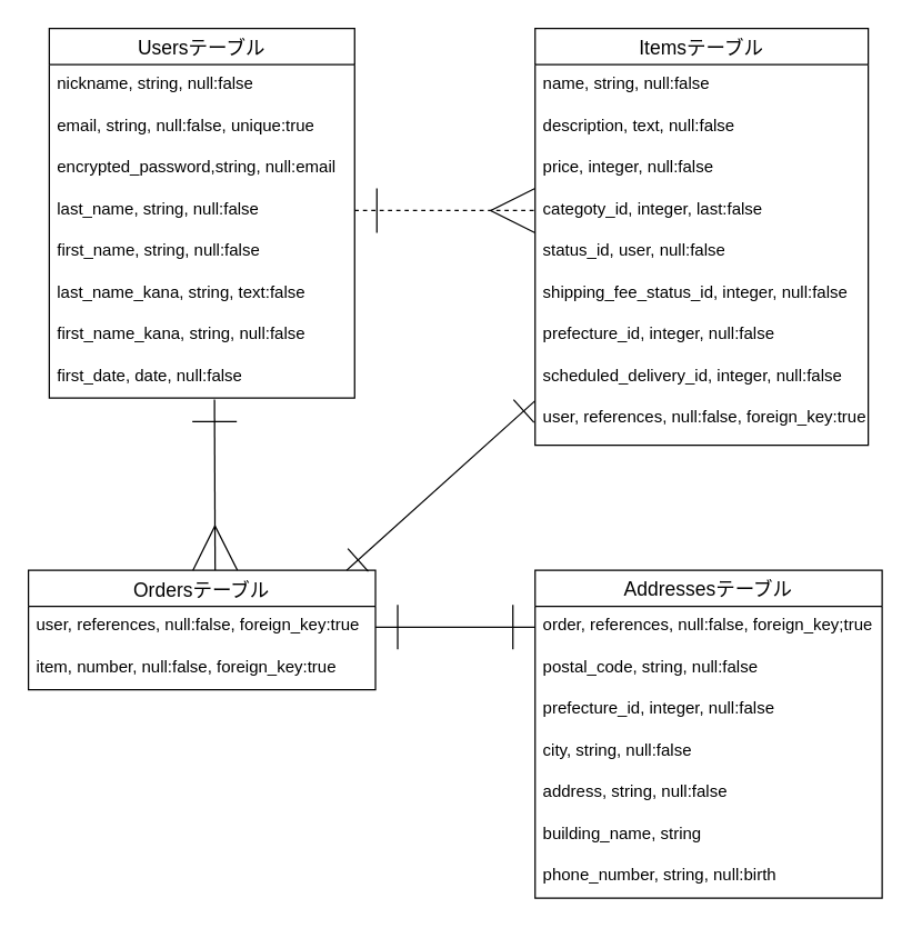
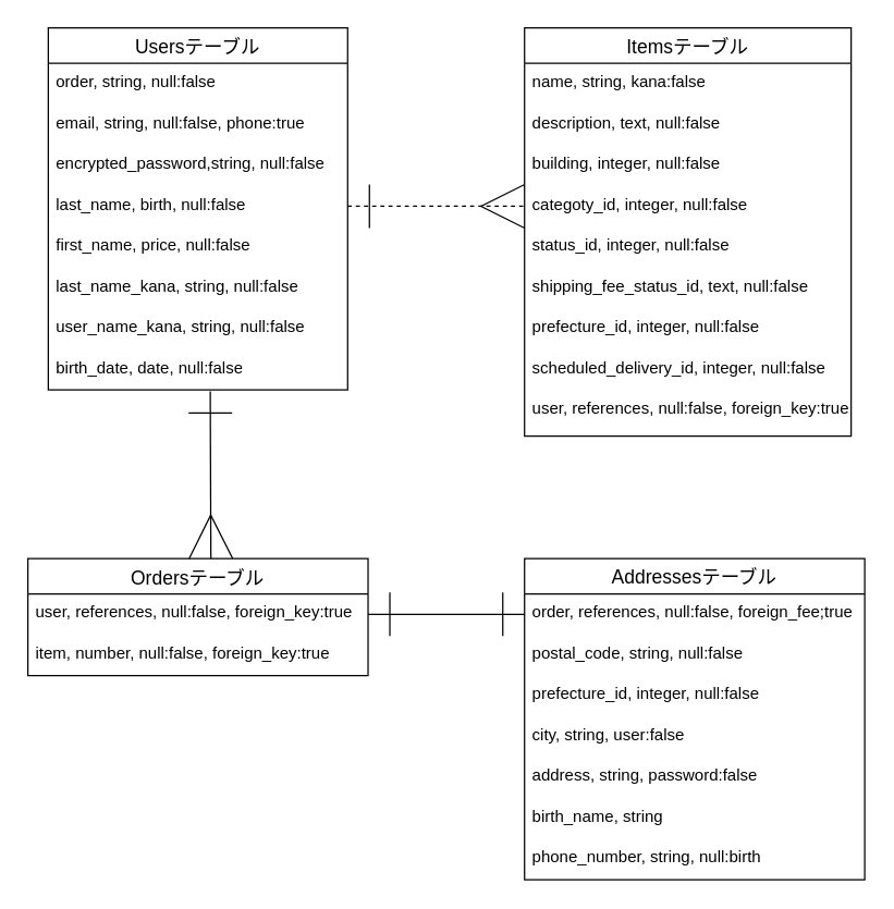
- <mxCell id="4" value="nickname, string, null:false" style="text;strokeColor=none;fillColor=none;spacingLeft=4;spacingRight=4;overflow=hidden;rotatable=0;points=[[0,0.5],[1,0.5]];portConstraint=eastwest;fontSize=12;whiteSpace=wrap;html=1;" parent="3" vertex="1"><mxGeometry y="26" width="220" height="30" as="geometry" /></mxCell>
+ <mxCell id="4" value="order, string, null:false" style="text;strokeColor=none;fillColor=none;spacingLeft=4;spacingRight=4;overflow=hidden;rotatable=0;points=[[0,0.5],[1,0.5]];portConstraint=eastwest;fontSize=12;whiteSpace=wrap;html=1;" parent="3" vertex="1"><mxGeometry y="26" width="220" height="30" as="geometry" /></mxCell>
- <mxCell id="14" value="name, string, null:false" style="text;strokeColor=none;fillColor=none;spacingLeft=4;spacingRight=4;overflow=hidden;rotatable=0;points=[[0,0.5],[1,0.5]];portConstraint=eastwest;fontSize=12;whiteSpace=wrap;html=1;" parent="13" vertex="1"><mxGeometry y="26" width="240" height="30" as="geometry" /></mxCell>
+ <mxCell id="14" value="name, string, kana:false" style="text;strokeColor=none;fillColor=none;spacingLeft=4;spacingRight=4;overflow=hidden;rotatable=0;points=[[0,0.5],[1,0.5]];portConstraint=eastwest;fontSize=12;whiteSpace=wrap;html=1;" parent="13" vertex="1"><mxGeometry y="26" width="240" height="30" as="geometry" /></mxCell>
- <mxCell id="5" value="email, string, null:false, unique:true" style="text;strokeColor=none;fillColor=none;spacingLeft=4;spacingRight=4;overflow=hidden;rotatable=0;points=[[0,0.5],[1,0.5]];portConstraint=eastwest;fontSize=12;whiteSpace=wrap;html=1;" parent="3" vertex="1"><mxGeometry y="56" width="220" height="30" as="geometry" /></mxCell>
+ <mxCell id="5" value="email, string, null:false, phone:true" style="text;strokeColor=none;fillColor=none;spacingLeft=4;spacingRight=4;overflow=hidden;rotatable=0;points=[[0,0.5],[1,0.5]];portConstraint=eastwest;fontSize=12;whiteSpace=wrap;html=1;" parent="3" vertex="1"><mxGeometry y="56" width="220" height="30" as="geometry" /></mxCell>
- <mxCell id="16" value="price, integer, null:false" style="text;strokeColor=none;fillColor=none;spacingLeft=4;spacingRight=4;overflow=hidden;rotatable=0;points=[[0,0.5],[1,0.5]];portConstraint=eastwest;fontSize=12;whiteSpace=wrap;html=1;" parent="13" vertex="1"><mxGeometry y="86" width="240" height="30" as="geometry" /></mxCell>
+ <mxCell id="16" value="building, integer, null:false" style="text;strokeColor=none;fillColor=none;spacingLeft=4;spacingRight=4;overflow=hidden;rotatable=0;points=[[0,0.5],[1,0.5]];portConstraint=eastwest;fontSize=12;whiteSpace=wrap;html=1;" parent="13" vertex="1"><mxGeometry y="86" width="240" height="30" as="geometry" /></mxCell>
- <mxCell id="6" value="encrypted_password,string, null:email" style="text;strokeColor=none;fillColor=none;spacingLeft=4;spacingRight=4;overflow=hidden;rotatable=0;points=[[0,0.5],[1,0.5]];portConstraint=eastwest;fontSize=12;whiteSpace=wrap;html=1;" parent="3" vertex="1"><mxGeometry y="86" width="220" height="30" as="geometry" /></mxCell>
+ <mxCell id="6" value="encrypted_password,string, null:false" style="text;strokeColor=none;fillColor=none;spacingLeft=4;spacingRight=4;overflow=hidden;rotatable=0;points=[[0,0.5],[1,0.5]];portConstraint=eastwest;fontSize=12;whiteSpace=wrap;html=1;" parent="3" vertex="1"><mxGeometry y="86" width="220" height="30" as="geometry" /></mxCell>
- <mxCell id="7" value="last_name&lt;span style=&quot;color: rgb(0, 0, 0);&quot;&gt;, string, null:false&lt;/span&gt;" style="text;strokeColor=none;fillColor=none;spacingLeft=4;spacingRight=4;overflow=hidden;rotatable=0;points=[[0,0.5],[1,0.5]];portConstraint=eastwest;fontSize=12;whiteSpace=wrap;html=1;" parent="3" vertex="1"><mxGeometry y="116" width="220" height="30" as="geometry" /></mxCell>
+ <mxCell id="7" value="last_name&lt;span style=&quot;color: rgb(0, 0, 0);&quot;&gt;, birth, null:false&lt;/span&gt;" style="text;strokeColor=none;fillColor=none;spacingLeft=4;spacingRight=4;overflow=hidden;rotatable=0;points=[[0,0.5],[1,0.5]];portConstraint=eastwest;fontSize=12;whiteSpace=wrap;html=1;" parent="3" vertex="1"><mxGeometry y="116" width="220" height="30" as="geometry" /></mxCell>
- <mxCell id="17" value="categoty_id, integer, last:false" style="text;strokeColor=none;fillColor=none;spacingLeft=4;spacingRight=4;overflow=hidden;rotatable=0;points=[[0,0.5],[1,0.5]];portConstraint=eastwest;fontSize=12;whiteSpace=wrap;html=1;" parent="13" vertex="1"><mxGeometry y="116" width="240" height="30" as="geometry" /></mxCell>
+ <mxCell id="17" value="categoty_id, integer, null:false" style="text;strokeColor=none;fillColor=none;spacingLeft=4;spacingRight=4;overflow=hidden;rotatable=0;points=[[0,0.5],[1,0.5]];portConstraint=eastwest;fontSize=12;whiteSpace=wrap;html=1;" parent="13" vertex="1"><mxGeometry y="116" width="240" height="30" as="geometry" /></mxCell>
- <mxCell id="8" value="first_name&lt;span style=&quot;color: rgb(0, 0, 0);&quot;&gt;, string, null:false&lt;/span&gt;" style="text;strokeColor=none;fillColor=none;spacingLeft=4;spacingRight=4;overflow=hidden;rotatable=0;points=[[0,0.5],[1,0.5]];portConstraint=eastwest;fontSize=12;whiteSpace=wrap;html=1;" parent="3" vertex="1"><mxGeometry y="146" width="220" height="30" as="geometry" /></mxCell>
+ <mxCell id="8" value="first_name&lt;span style=&quot;color: rgb(0, 0, 0);&quot;&gt;, price, null:false&lt;/span&gt;" style="text;strokeColor=none;fillColor=none;spacingLeft=4;spacingRight=4;overflow=hidden;rotatable=0;points=[[0,0.5],[1,0.5]];portConstraint=eastwest;fontSize=12;whiteSpace=wrap;html=1;" parent="3" vertex="1"><mxGeometry y="146" width="220" height="30" as="geometry" /></mxCell>
- <mxCell id="18" value="status_id, user,&amp;nbsp;&lt;span style=&quot;color: rgb(0, 0, 0);&quot;&gt;null:false&lt;/span&gt;" style="text;strokeColor=none;fillColor=none;spacingLeft=4;spacingRight=4;overflow=hidden;rotatable=0;points=[[0,0.5],[1,0.5]];portConstraint=eastwest;fontSize=12;whiteSpace=wrap;html=1;" parent="13" vertex="1"><mxGeometry y="146" width="240" height="30" as="geometry" /></mxCell>
+ <mxCell id="18" value="status_id, integer,&amp;nbsp;&lt;span style=&quot;color: rgb(0, 0, 0);&quot;&gt;null:false&lt;/span&gt;" style="text;strokeColor=none;fillColor=none;spacingLeft=4;spacingRight=4;overflow=hidden;rotatable=0;points=[[0,0.5],[1,0.5]];portConstraint=eastwest;fontSize=12;whiteSpace=wrap;html=1;" parent="13" vertex="1"><mxGeometry y="146" width="240" height="30" as="geometry" /></mxCell>
- <mxCell id="10" value="last_name_kana&lt;span style=&quot;color: rgb(0, 0, 0);&quot;&gt;, string, text:false&lt;/span&gt;" style="text;strokeColor=none;fillColor=none;spacingLeft=4;spacingRight=4;overflow=hidden;rotatable=0;points=[[0,0.5],[1,0.5]];portConstraint=eastwest;fontSize=12;whiteSpace=wrap;html=1;" parent="3" vertex="1"><mxGeometry y="176" width="220" height="30" as="geometry" /></mxCell>
+ <mxCell id="10" value="last_name_kana&lt;span style=&quot;color: rgb(0, 0, 0);&quot;&gt;, string, null:false&lt;/span&gt;" style="text;strokeColor=none;fillColor=none;spacingLeft=4;spacingRight=4;overflow=hidden;rotatable=0;points=[[0,0.5],[1,0.5]];portConstraint=eastwest;fontSize=12;whiteSpace=wrap;html=1;" parent="3" vertex="1"><mxGeometry y="176" width="220" height="30" as="geometry" /></mxCell>
- <mxCell id="20" value="shipping_fee_status_id, integer,&amp;nbsp;&lt;span style=&quot;color: rgb(0, 0, 0);&quot;&gt;null:false&lt;/span&gt;" style="text;strokeColor=none;fillColor=none;spacingLeft=4;spacingRight=4;overflow=hidden;rotatable=0;points=[[0,0.5],[1,0.5]];portConstraint=eastwest;fontSize=12;whiteSpace=wrap;html=1;" parent="13" vertex="1"><mxGeometry y="176" width="240" height="30" as="geometry" /></mxCell>
+ <mxCell id="20" value="shipping_fee_status_id, text,&amp;nbsp;&lt;span style=&quot;color: rgb(0, 0, 0);&quot;&gt;null:false&lt;/span&gt;" style="text;strokeColor=none;fillColor=none;spacingLeft=4;spacingRight=4;overflow=hidden;rotatable=0;points=[[0,0.5],[1,0.5]];portConstraint=eastwest;fontSize=12;whiteSpace=wrap;html=1;" parent="13" vertex="1"><mxGeometry y="176" width="240" height="30" as="geometry" /></mxCell>
- <mxCell id="11" value="first_name_kana&lt;span style=&quot;color: rgb(0, 0, 0);&quot;&gt;, string, null:false&lt;/span&gt;" style="text;strokeColor=none;fillColor=none;spacingLeft=4;spacingRight=4;overflow=hidden;rotatable=0;points=[[0,0.5],[1,0.5]];portConstraint=eastwest;fontSize=12;whiteSpace=wrap;html=1;" parent="3" vertex="1"><mxGeometry y="206" width="220" height="30" as="geometry" /></mxCell>
+ <mxCell id="11" value="user_name_kana&lt;span style=&quot;color: rgb(0, 0, 0);&quot;&gt;, string, null:false&lt;/span&gt;" style="text;strokeColor=none;fillColor=none;spacingLeft=4;spacingRight=4;overflow=hidden;rotatable=0;points=[[0,0.5],[1,0.5]];portConstraint=eastwest;fontSize=12;whiteSpace=wrap;html=1;" parent="3" vertex="1"><mxGeometry y="206" width="220" height="30" as="geometry" /></mxCell>
- <mxCell id="12" value="first_date&lt;span style=&quot;color: rgb(0, 0, 0);&quot;&gt;, date, null:false&lt;/span&gt;" style="text;strokeColor=none;fillColor=none;spacingLeft=4;spacingRight=4;overflow=hidden;rotatable=0;points=[[0,0.5],[1,0.5]];portConstraint=eastwest;fontSize=12;whiteSpace=wrap;html=1;fontFamily=Helvetica;fontColor=default;" parent="3" vertex="1"><mxGeometry y="236" width="220" height="30" as="geometry" /></mxCell>
+ <mxCell id="12" value="birth_date&lt;span style=&quot;color: rgb(0, 0, 0);&quot;&gt;, date, null:false&lt;/span&gt;" style="text;strokeColor=none;fillColor=none;spacingLeft=4;spacingRight=4;overflow=hidden;rotatable=0;points=[[0,0.5],[1,0.5]];portConstraint=eastwest;fontSize=12;whiteSpace=wrap;html=1;fontFamily=Helvetica;fontColor=default;" parent="3" vertex="1"><mxGeometry y="236" width="220" height="30" as="geometry" /></mxCell>
- <mxCell id="38" style="edgeStyle=none;html=1;entryX=0.917;entryY=0;entryDx=0;entryDy=0;entryPerimeter=0;fontFamily=Helvetica;fontSize=12;fontColor=default;endArrow=ERone;endFill=0;startArrow=ERone;startFill=0;endSize=20;startSize=20;exitX=0;exitY=0.5;exitDx=0;exitDy=0;" parent="1" source="22" target="24" edge="1"><mxGeometry relative="1" as="geometry" /></mxCell>
- <mxCell id="28" value="order, references, null:false, foreign_key;true" style="text;strokeColor=none;fillColor=none;spacingLeft=4;spacingRight=4;overflow=hidden;rotatable=0;points=[[0,0.5],[1,0.5]];portConstraint=eastwest;fontSize=12;whiteSpace=wrap;html=1;" parent="27" vertex="1"><mxGeometry y="26" width="250" height="30" as="geometry" /></mxCell>
+ <mxCell id="28" value="order, references, null:false, foreign_fee;true" style="text;strokeColor=none;fillColor=none;spacingLeft=4;spacingRight=4;overflow=hidden;rotatable=0;points=[[0,0.5],[1,0.5]];portConstraint=eastwest;fontSize=12;whiteSpace=wrap;html=1;" parent="27" vertex="1"><mxGeometry y="26" width="250" height="30" as="geometry" /></mxCell>
- <mxCell id="31" value="city&lt;span style=&quot;color: rgb(0, 0, 0);&quot;&gt;, string, null:false&lt;/span&gt;" style="text;strokeColor=none;fillColor=none;spacingLeft=4;spacingRight=4;overflow=hidden;rotatable=0;points=[[0,0.5],[1,0.5]];portConstraint=eastwest;fontSize=12;whiteSpace=wrap;html=1;" parent="27" vertex="1"><mxGeometry y="116" width="250" height="30" as="geometry" /></mxCell>
+ <mxCell id="31" value="city&lt;span style=&quot;color: rgb(0, 0, 0);&quot;&gt;, string, user:false&lt;/span&gt;" style="text;strokeColor=none;fillColor=none;spacingLeft=4;spacingRight=4;overflow=hidden;rotatable=0;points=[[0,0.5],[1,0.5]];portConstraint=eastwest;fontSize=12;whiteSpace=wrap;html=1;" parent="27" vertex="1"><mxGeometry y="116" width="250" height="30" as="geometry" /></mxCell>
- <mxCell id="32" value="address&lt;span style=&quot;color: rgb(0, 0, 0);&quot;&gt;, string, null:false&lt;/span&gt;" style="text;strokeColor=none;fillColor=none;spacingLeft=4;spacingRight=4;overflow=hidden;rotatable=0;points=[[0,0.5],[1,0.5]];portConstraint=eastwest;fontSize=12;whiteSpace=wrap;html=1;" parent="27" vertex="1"><mxGeometry y="146" width="250" height="30" as="geometry" /></mxCell>
+ <mxCell id="32" value="address&lt;span style=&quot;color: rgb(0, 0, 0);&quot;&gt;, string, password:false&lt;/span&gt;" style="text;strokeColor=none;fillColor=none;spacingLeft=4;spacingRight=4;overflow=hidden;rotatable=0;points=[[0,0.5],[1,0.5]];portConstraint=eastwest;fontSize=12;whiteSpace=wrap;html=1;" parent="27" vertex="1"><mxGeometry y="146" width="250" height="30" as="geometry" /></mxCell>
- <mxCell id="34" value="building_name&lt;span style=&quot;color: rgb(0, 0, 0);&quot;&gt;, string&lt;/span&gt;" style="text;strokeColor=none;fillColor=none;spacingLeft=4;spacingRight=4;overflow=hidden;rotatable=0;points=[[0,0.5],[1,0.5]];portConstraint=eastwest;fontSize=12;whiteSpace=wrap;html=1;" parent="27" vertex="1"><mxGeometry y="176" width="250" height="30" as="geometry" /></mxCell>
+ <mxCell id="34" value="birth_name&lt;span style=&quot;color: rgb(0, 0, 0);&quot;&gt;, string&lt;/span&gt;" style="text;strokeColor=none;fillColor=none;spacingLeft=4;spacingRight=4;overflow=hidden;rotatable=0;points=[[0,0.5],[1,0.5]];portConstraint=eastwest;fontSize=12;whiteSpace=wrap;html=1;" parent="27" vertex="1"><mxGeometry y="176" width="250" height="30" as="geometry" /></mxCell>
